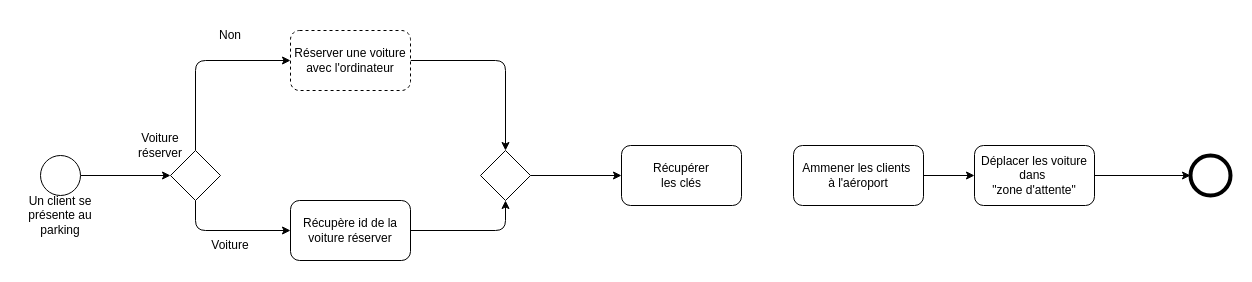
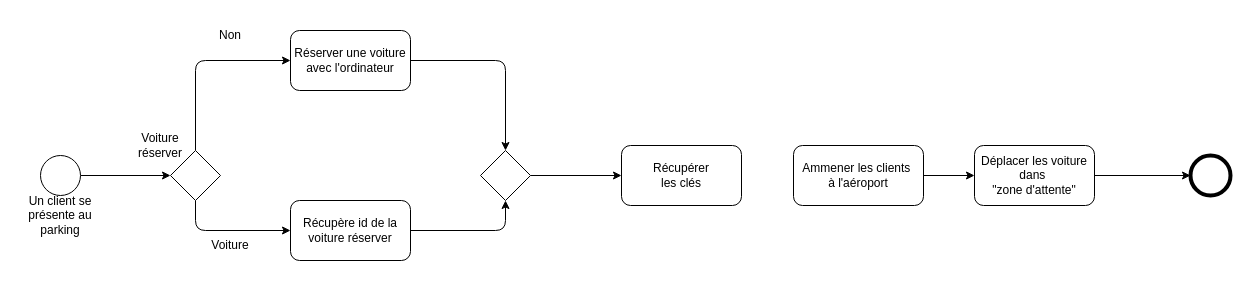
- <mxCell id="16" value="Réserver une voiture avec l'ordinateur" style="rounded=1;whiteSpace=wrap;html=1;dashed=1;" vertex="1" parent="1"><mxGeometry x="290" y="30" width="120" height="60" as="geometry" /></mxCell>
+ <mxCell id="16" value="Réserver une voiture avec l'ordinateur" style="rounded=1;whiteSpace=wrap;html=1;" vertex="1" parent="1"><mxGeometry x="290" y="30" width="120" height="60" as="geometry" /></mxCell>
